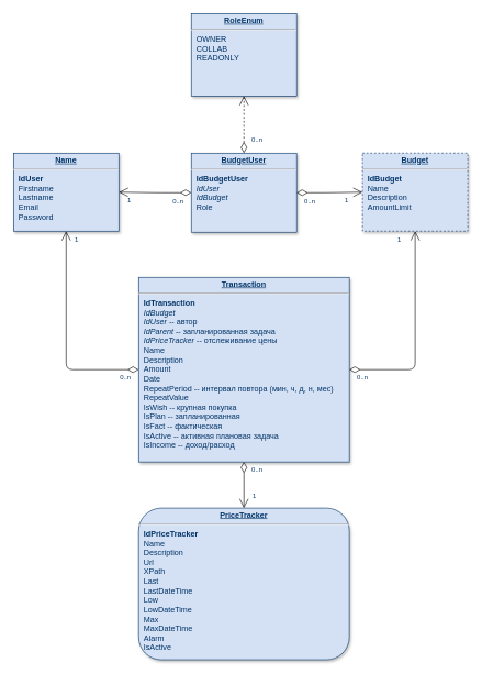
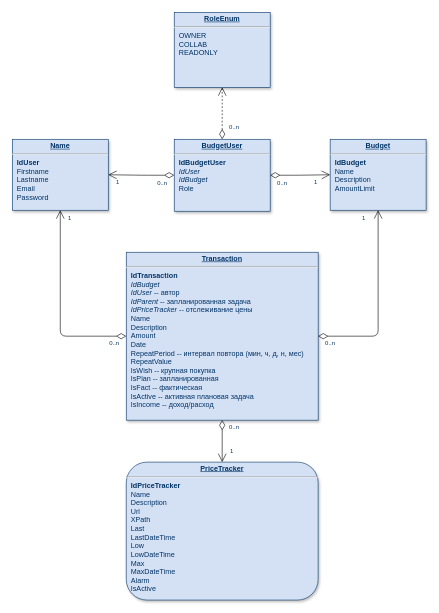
- <mxCell id="4" value="&lt;p style=&quot;margin: 4px 0px 0px; text-align: center;&quot;&gt;&lt;b&gt;&lt;u&gt;Budget&lt;/u&gt;&lt;/b&gt;&lt;br&gt;&lt;/p&gt;&lt;hr&gt;&lt;p style=&quot;margin: 0px 0px 0px 8px;&quot;&gt;&lt;b&gt;IdBudget&lt;/b&gt;&lt;br&gt;Name&lt;/p&gt;&lt;p style=&quot;margin: 0px 0px 0px 8px;&quot;&gt;Description&lt;/p&gt;&lt;p style=&quot;margin: 0px 0px 0px 8px;&quot;&gt;AmountLimit&lt;/p&gt;" style="verticalAlign=top;align=left;overflow=fill;fontSize=12;fontFamily=Helvetica;html=1;strokeColor=#003366;shadow=1;fillColor=#D4E1F5;fontColor=#003366;dashed=1;" parent="1" vertex="1"><mxGeometry x="550" y="231.64" width="160" height="118.36" as="geometry" /></mxCell>
+ <mxCell id="4" value="&lt;p style=&quot;margin: 4px 0px 0px; text-align: center;&quot;&gt;&lt;b&gt;&lt;u&gt;Budget&lt;/u&gt;&lt;/b&gt;&lt;br&gt;&lt;/p&gt;&lt;hr&gt;&lt;p style=&quot;margin: 0px 0px 0px 8px;&quot;&gt;&lt;b&gt;IdBudget&lt;/b&gt;&lt;br&gt;Name&lt;/p&gt;&lt;p style=&quot;margin: 0px 0px 0px 8px;&quot;&gt;Description&lt;/p&gt;&lt;p style=&quot;margin: 0px 0px 0px 8px;&quot;&gt;AmountLimit&lt;/p&gt;" style="verticalAlign=top;align=left;overflow=fill;fontSize=12;fontFamily=Helvetica;html=1;strokeColor=#003366;shadow=1;fillColor=#D4E1F5;fontColor=#003366" parent="1" vertex="1"><mxGeometry x="550" y="231.64" width="160" height="118.36" as="geometry" /></mxCell>
